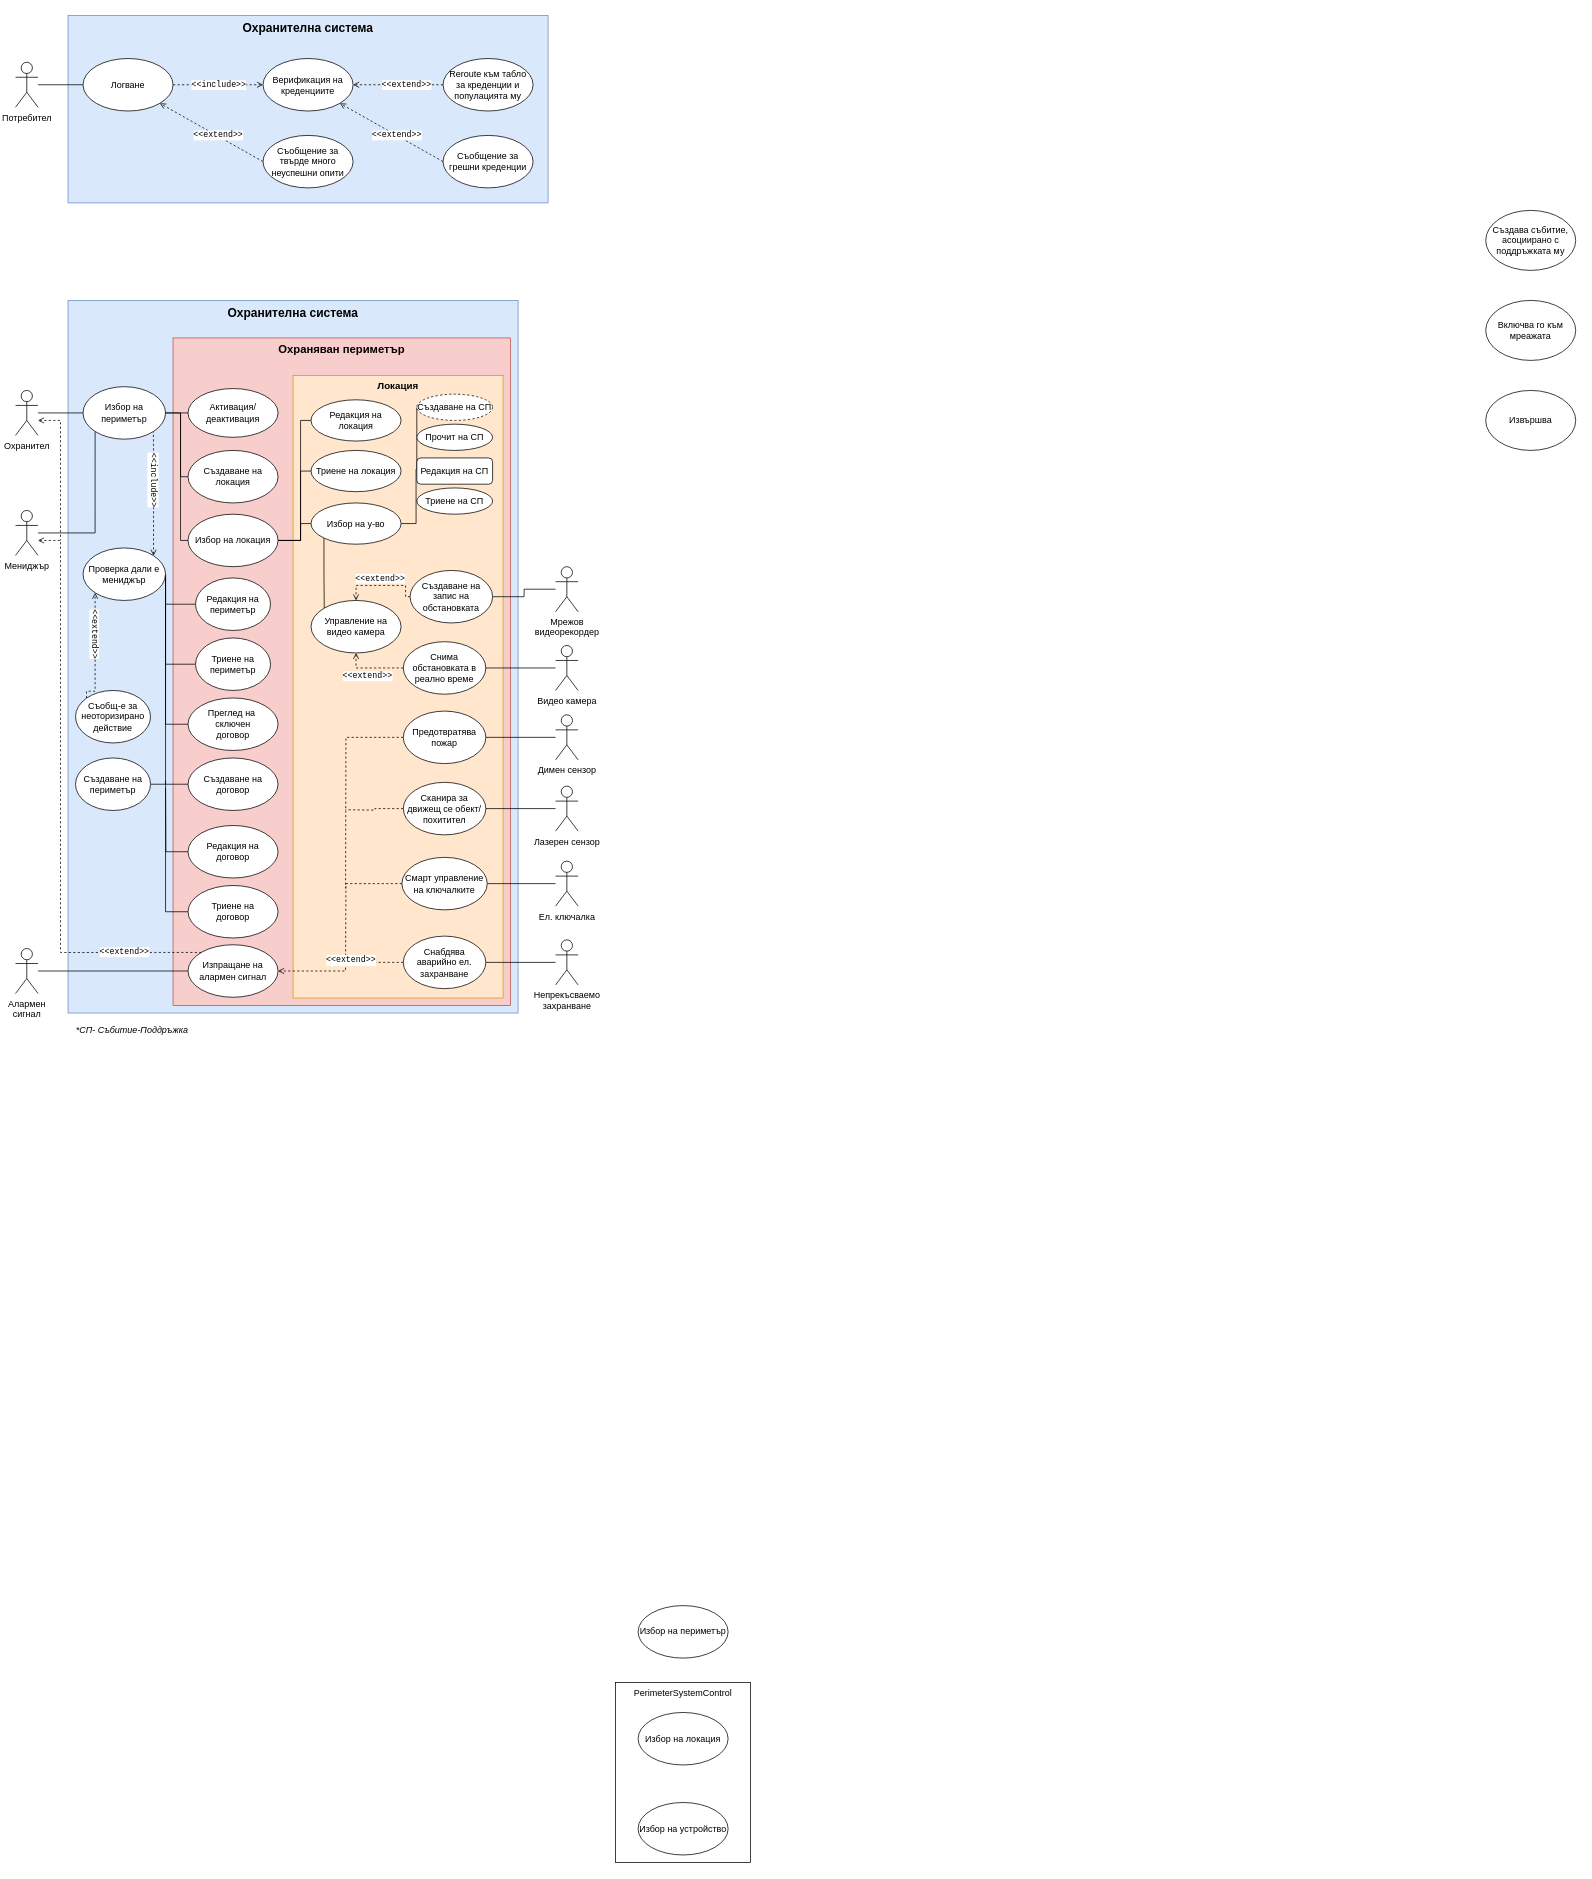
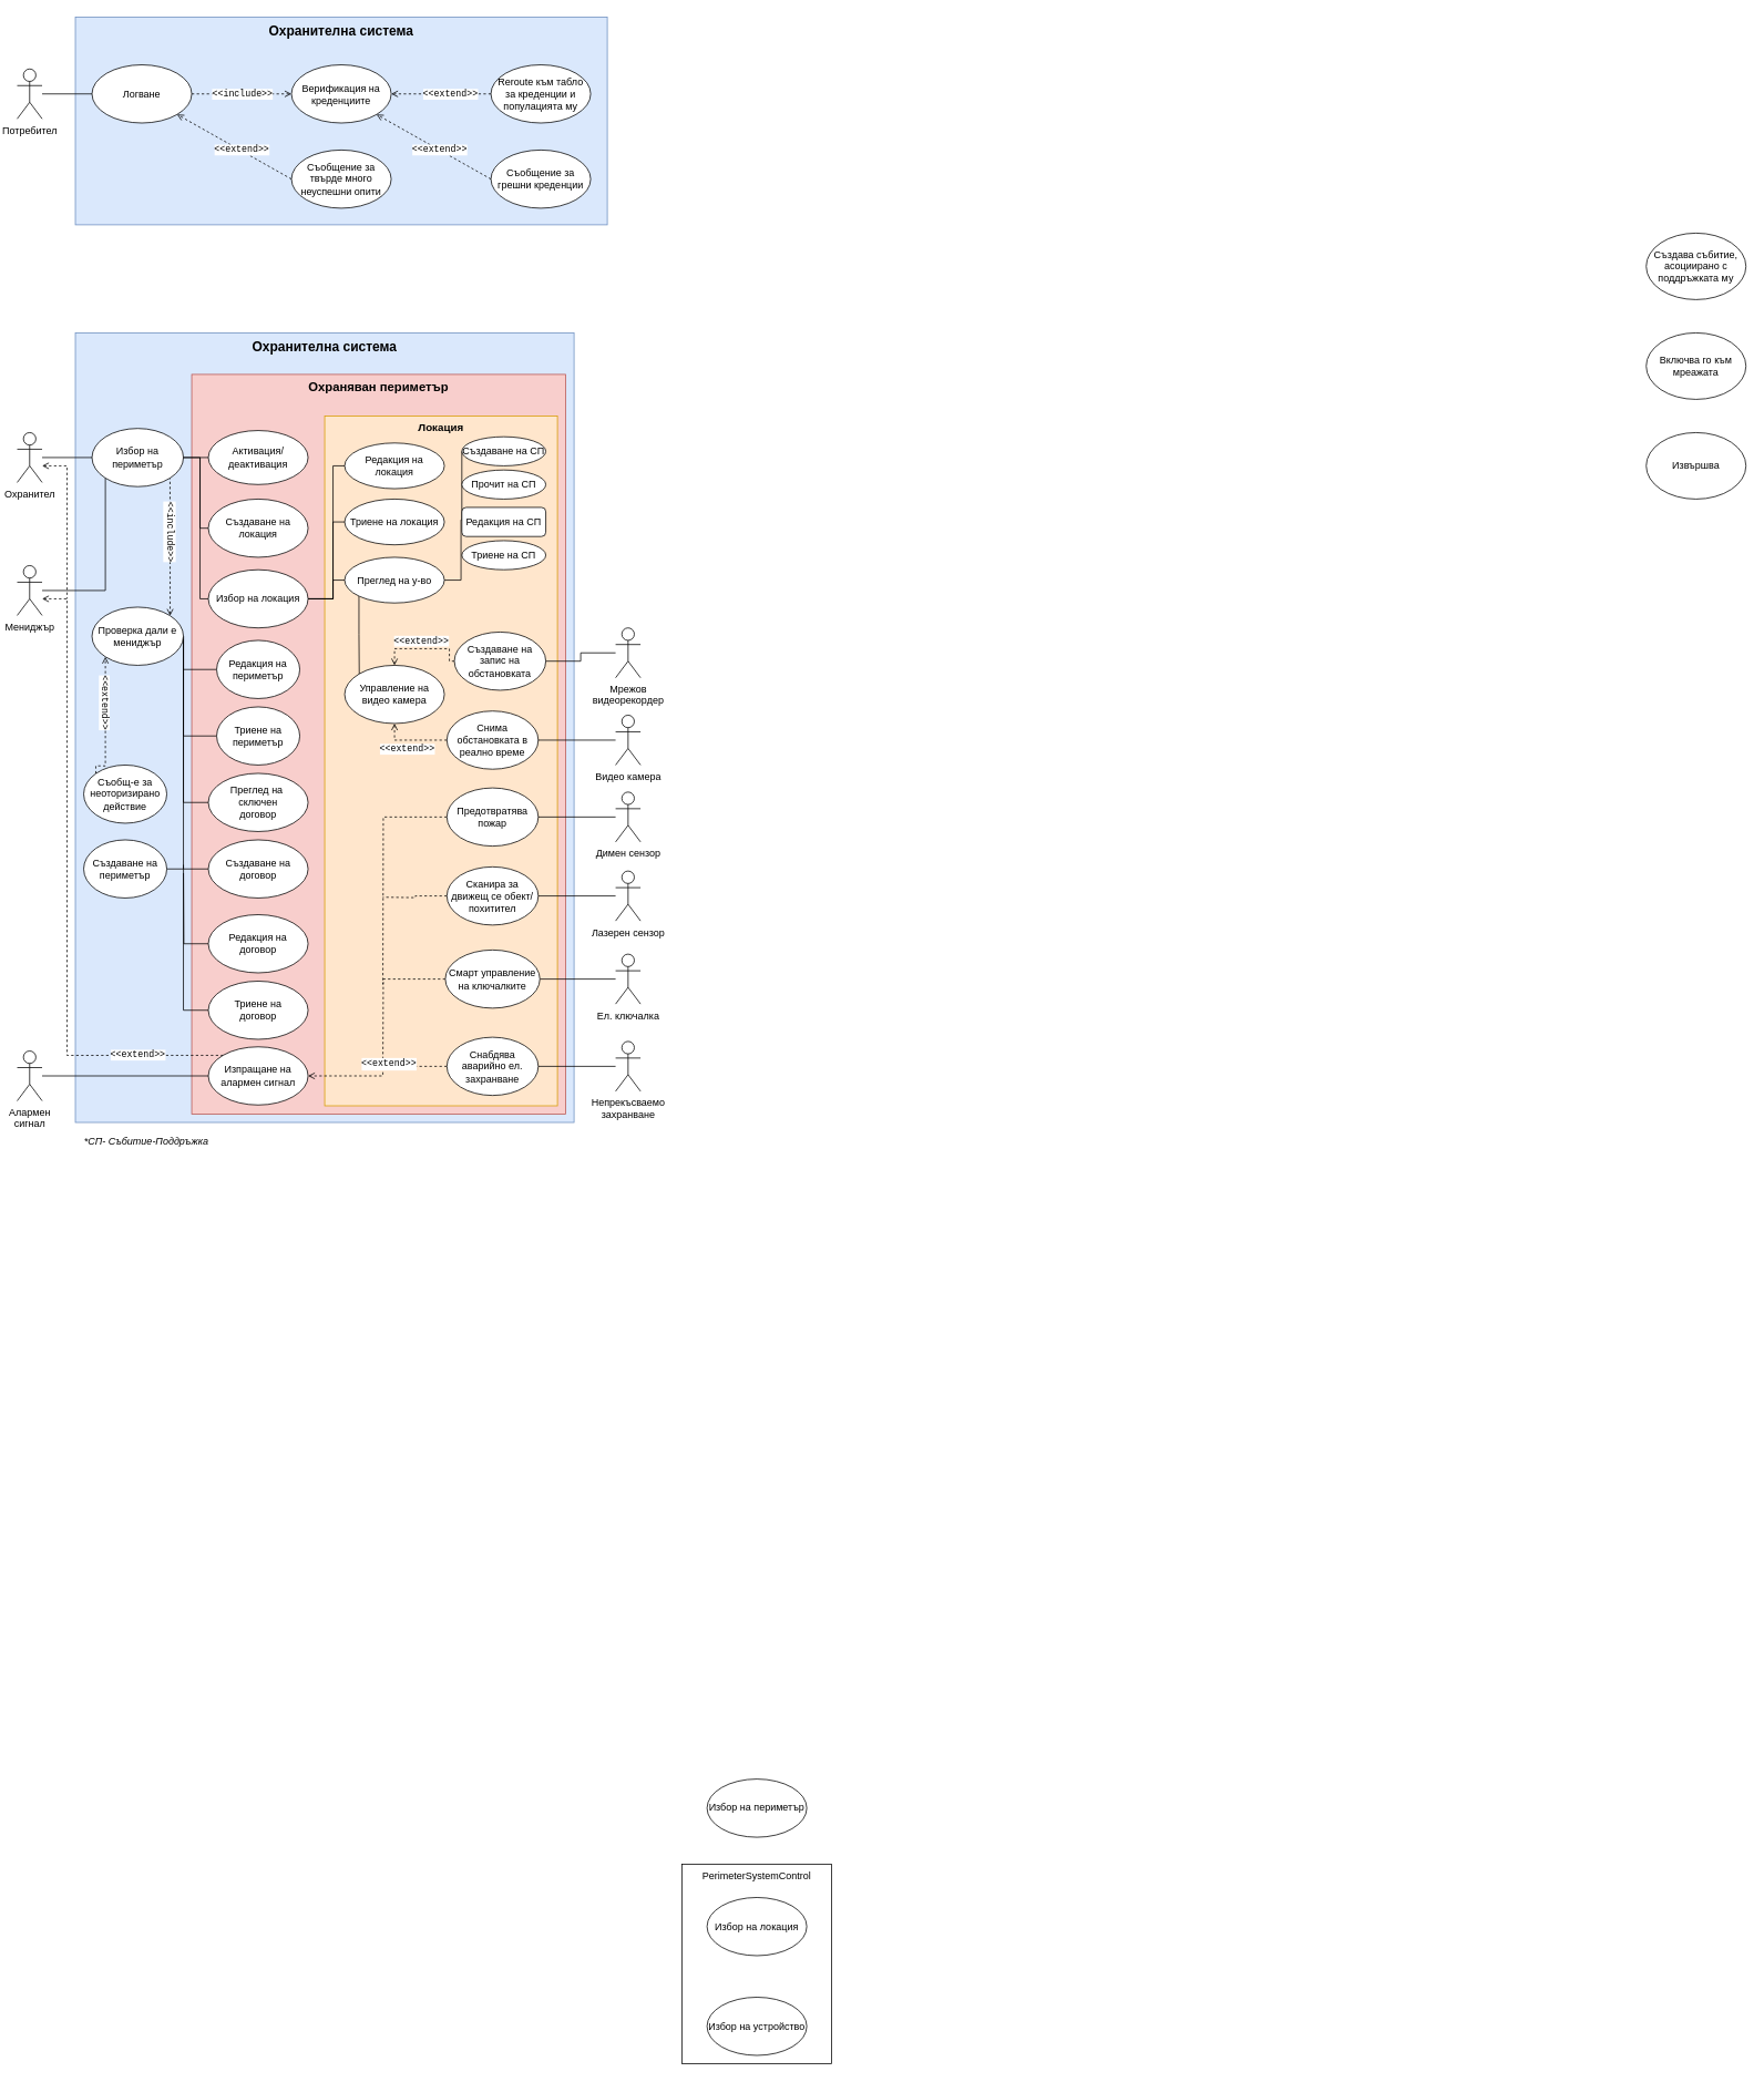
- <mxCell id="101" value="Създаване на СП" style="ellipse;whiteSpace=wrap;html=1;dashed=1;" vertex="1" parent="1"><mxGeometry x="555" y="525" width="101" height="35" as="geometry" /></mxCell>
+ <mxCell id="101" value="Създаване на СП" style="ellipse;whiteSpace=wrap;html=1;" vertex="1" parent="1"><mxGeometry x="555" y="525" width="101" height="35" as="geometry" /></mxCell>
- <mxCell id="100" value="Избор на у-во" style="ellipse;whiteSpace=wrap;html=1;" vertex="1" parent="1"><mxGeometry x="414" y="670" width="120" height="55" as="geometry" /></mxCell>
+ <mxCell id="100" value="Преглед на у-во" style="ellipse;whiteSpace=wrap;html=1;" vertex="1" parent="1"><mxGeometry x="414" y="670" width="120" height="55" as="geometry" /></mxCell>
